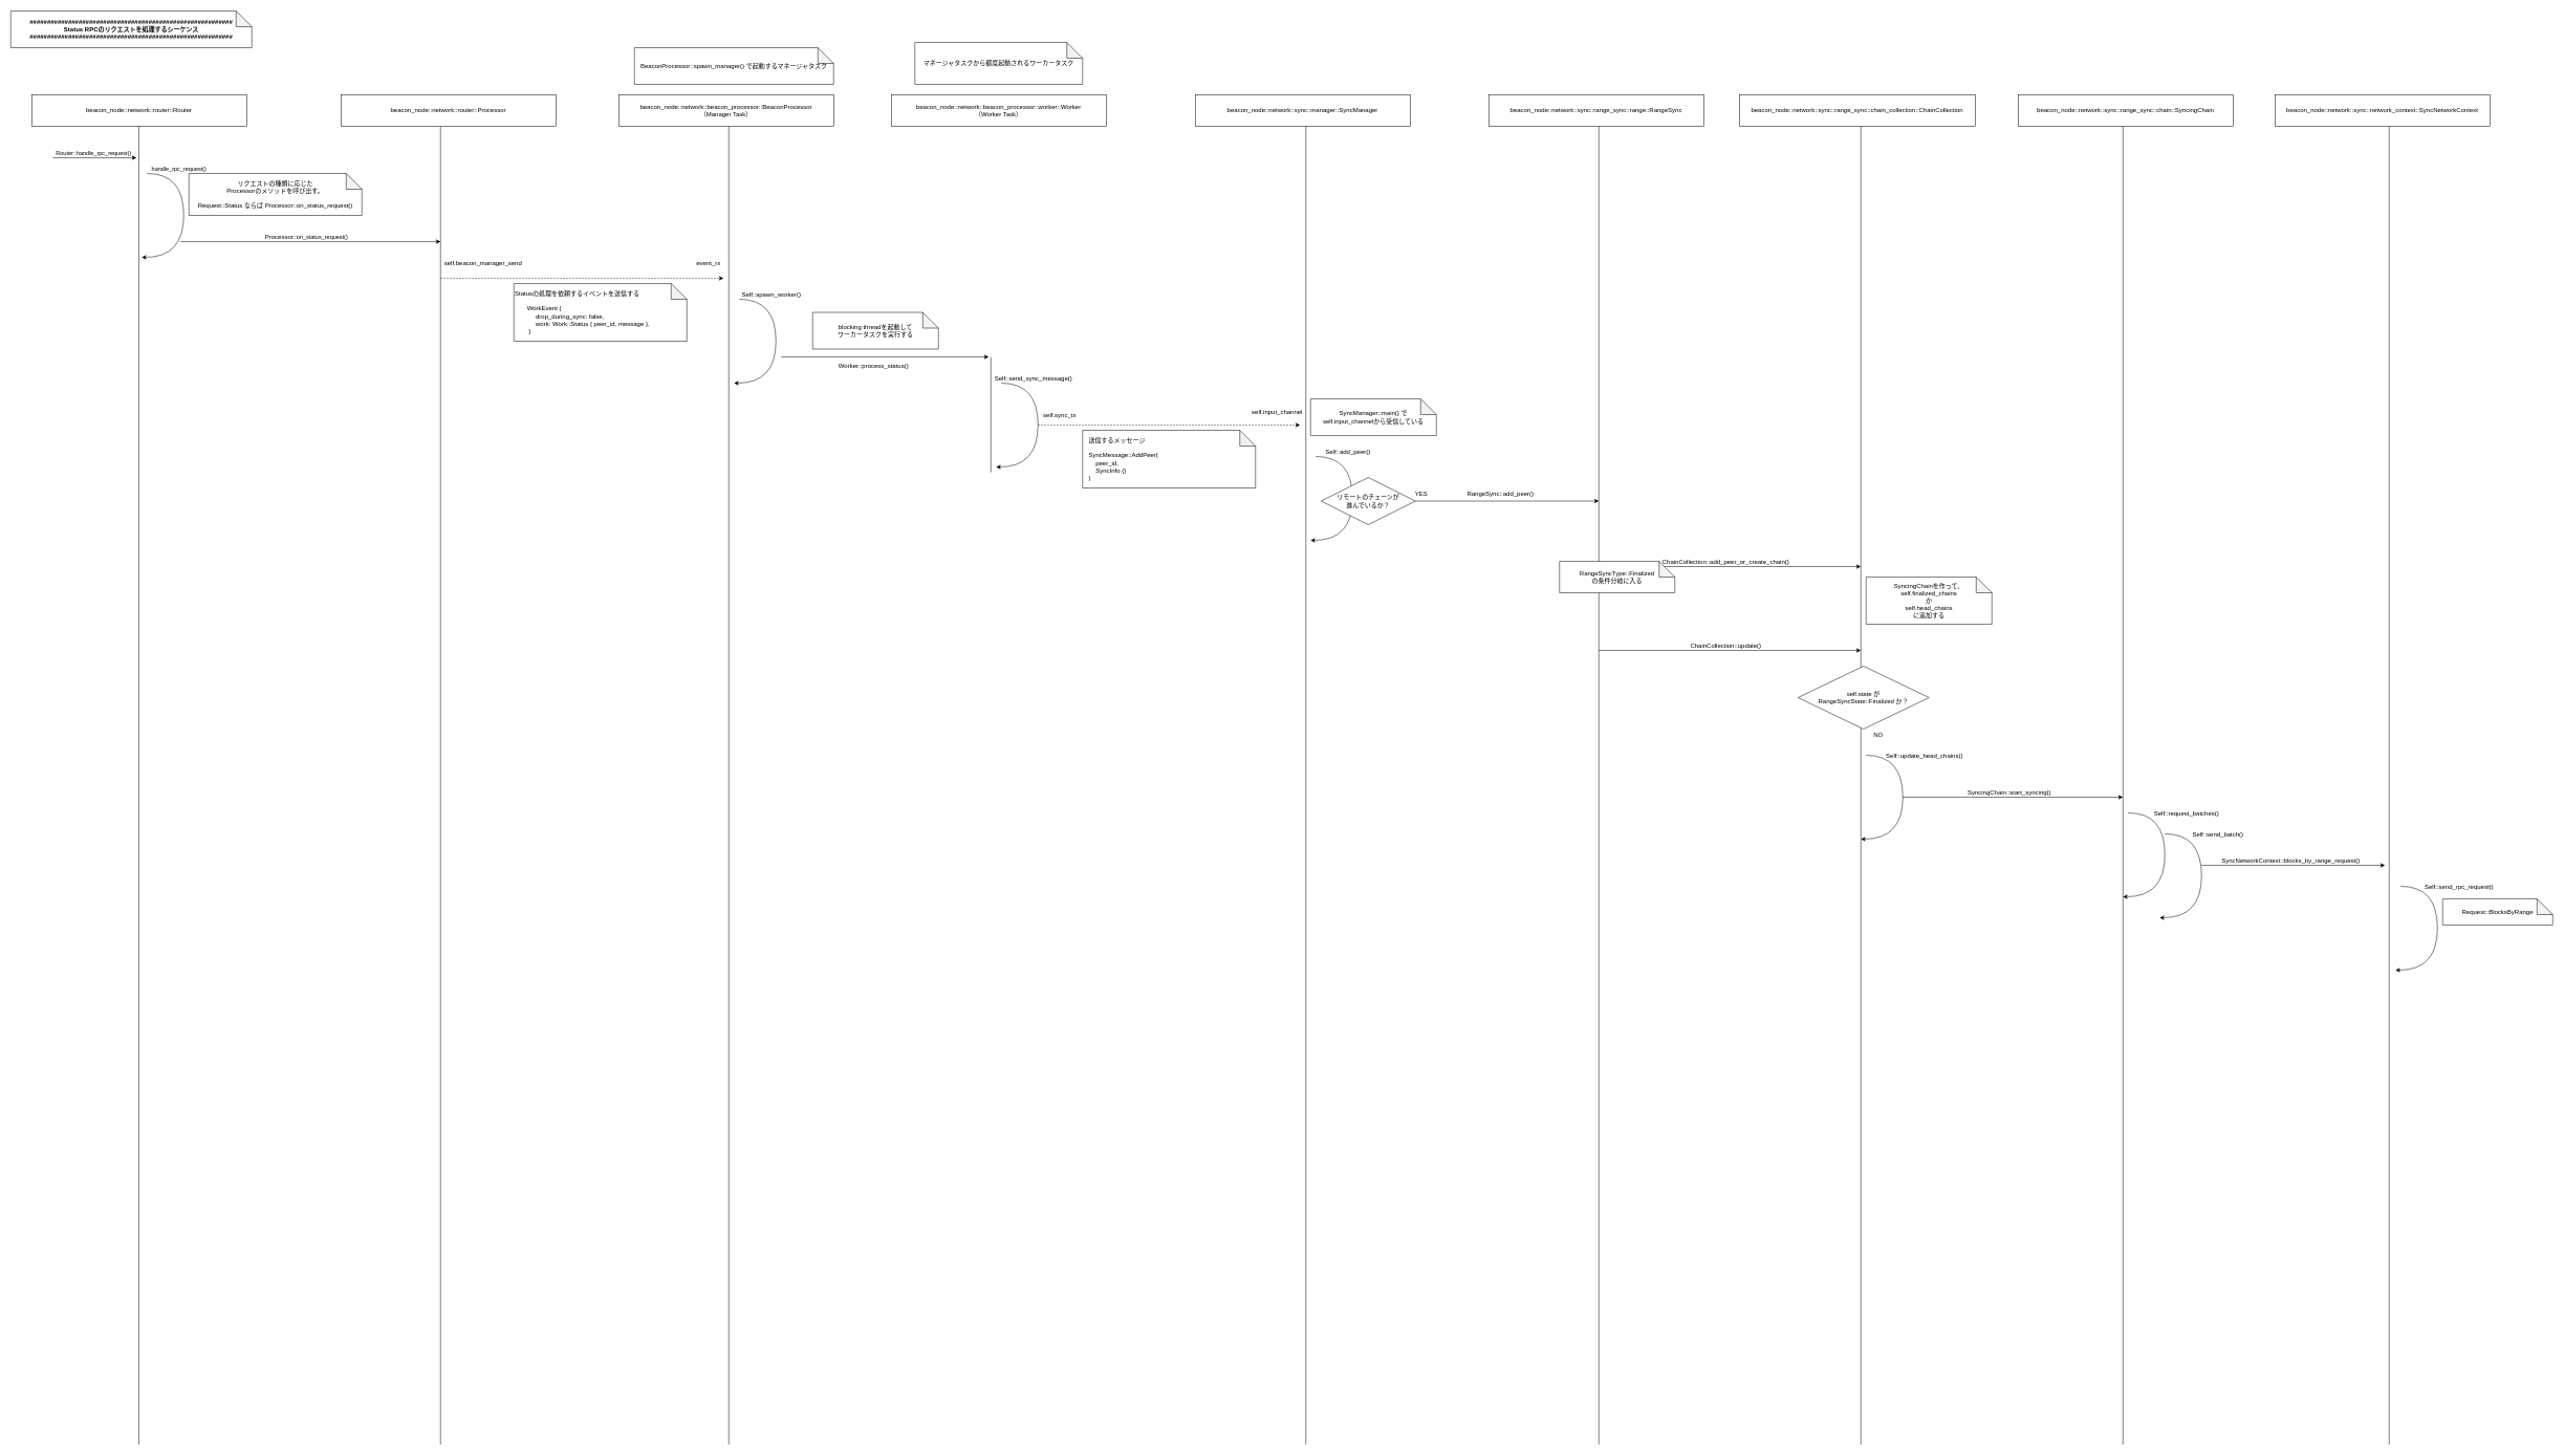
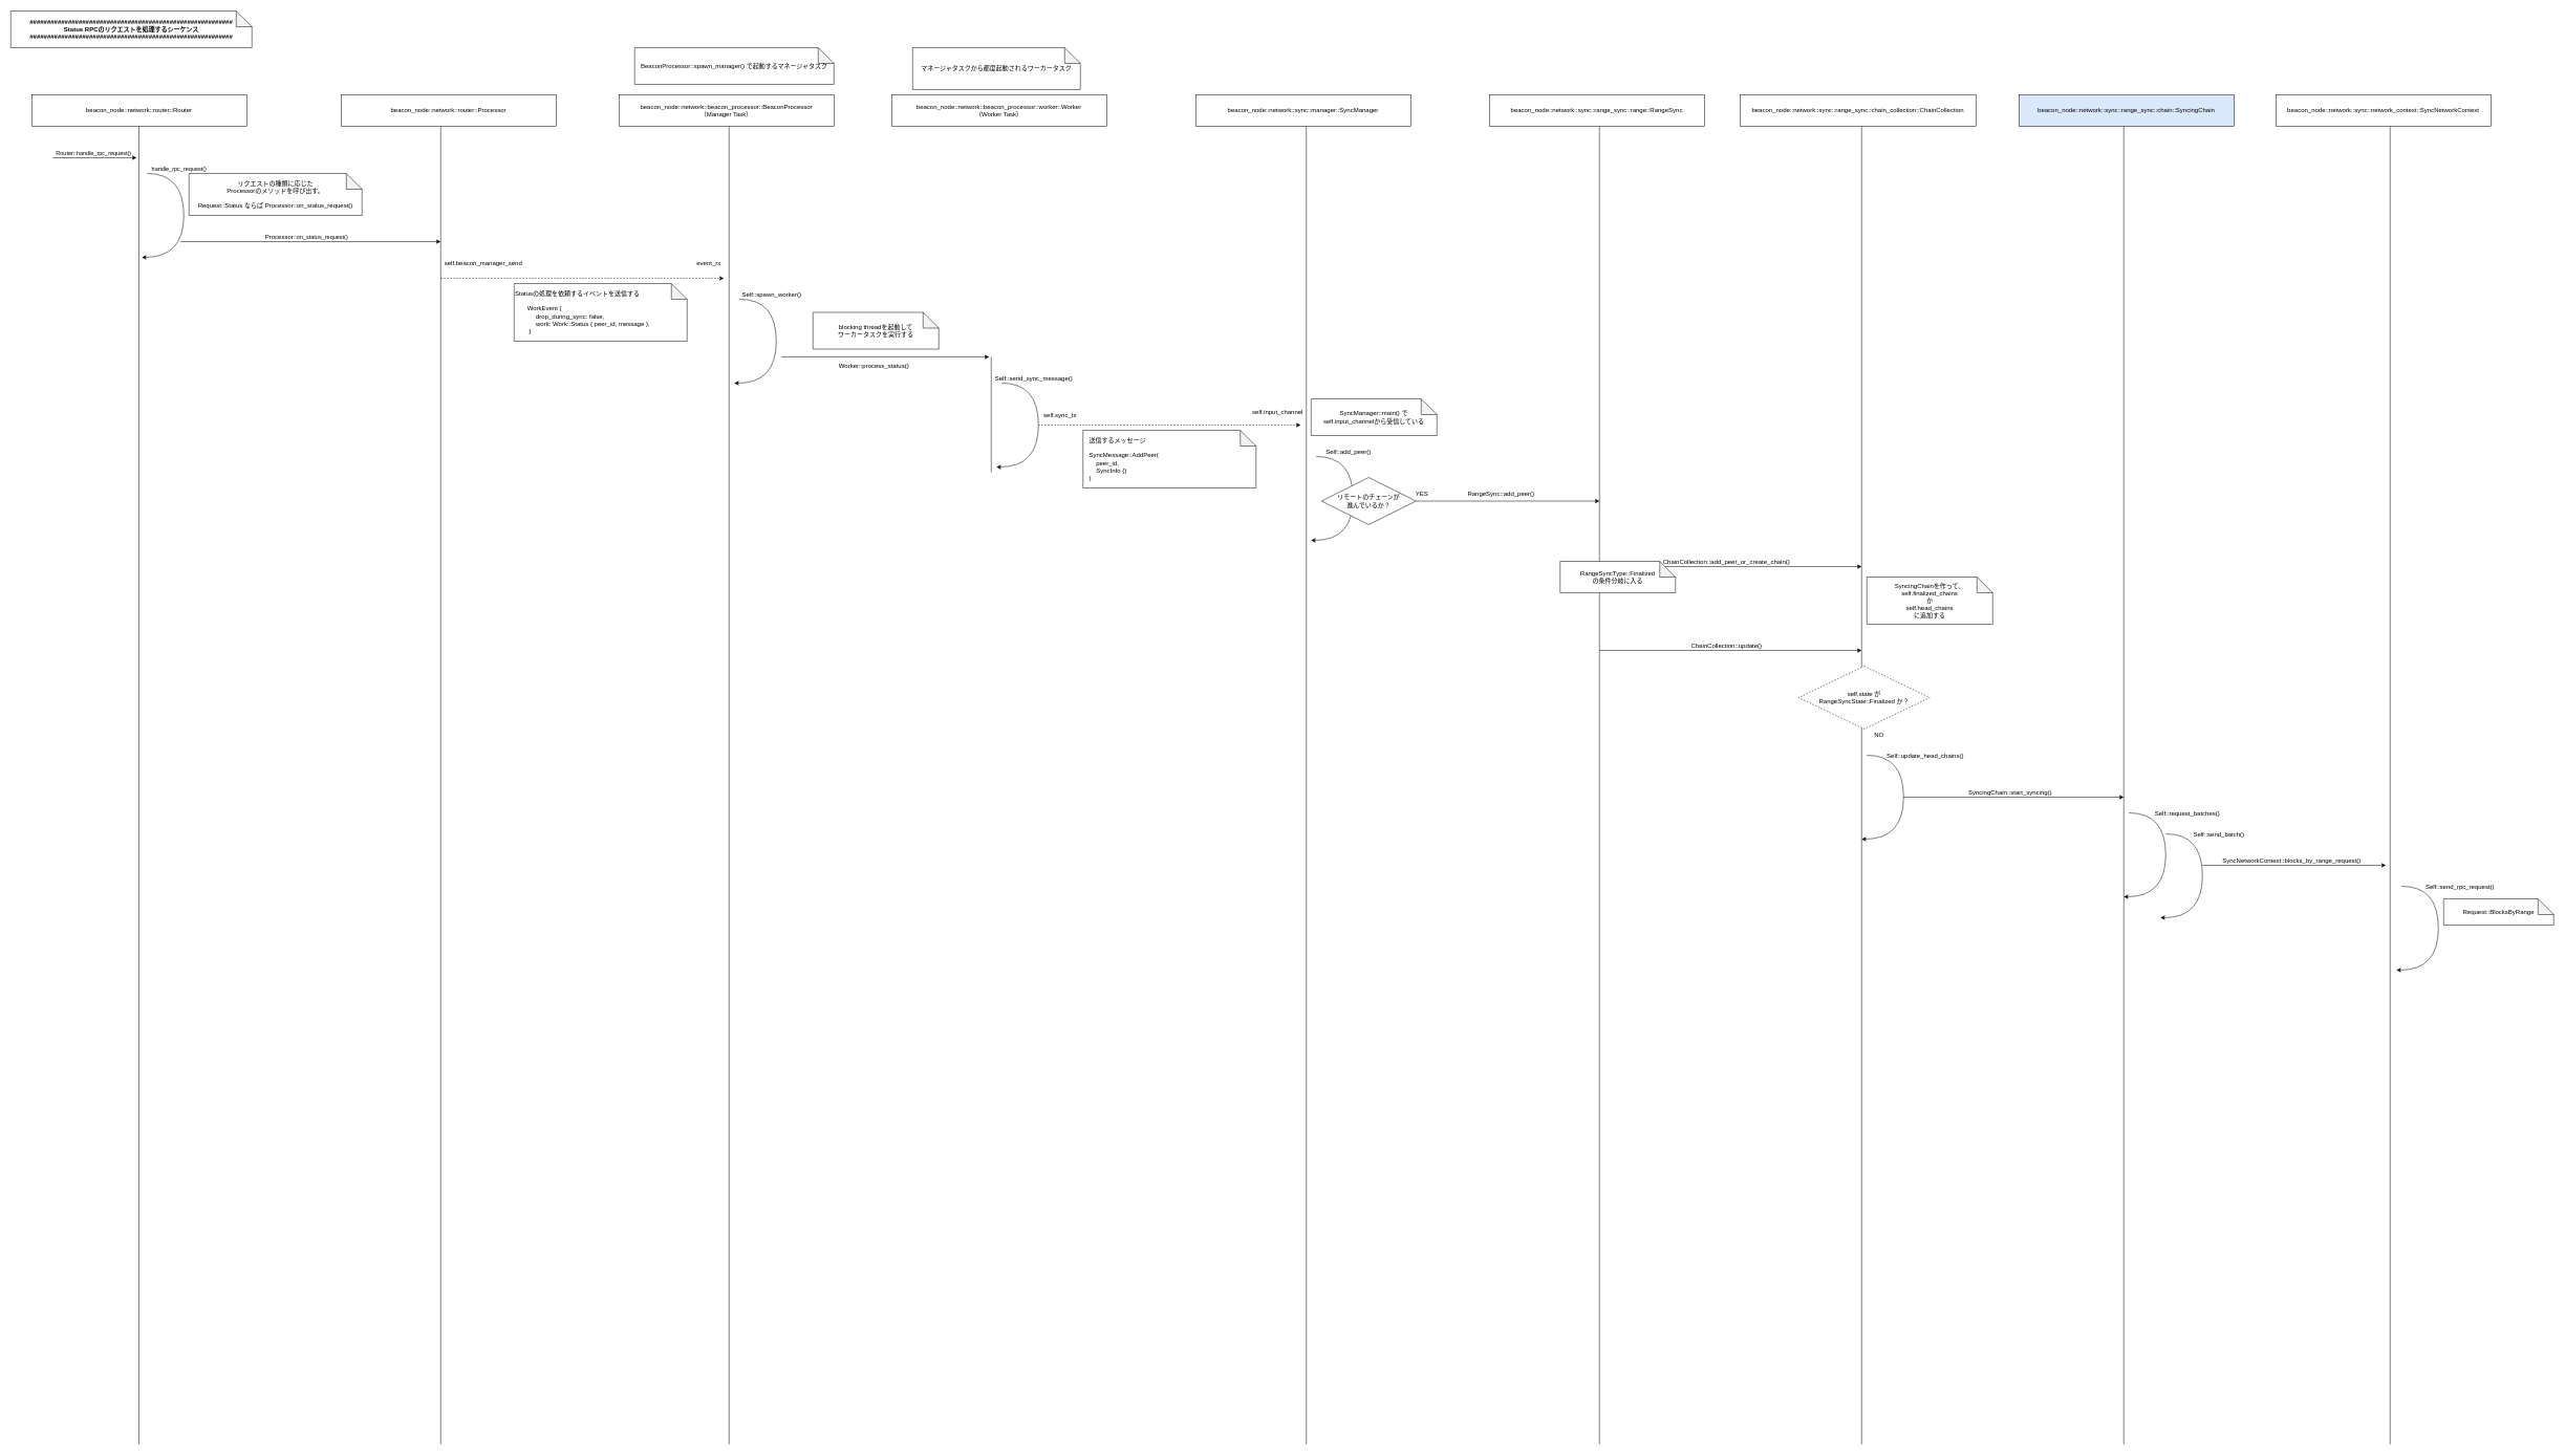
- <mxCell id="22" value="&lt;span style=&quot;font-weight: 400&quot;&gt;マネージャタスクから都度起動されるワーカータスク&lt;/span&gt;" style="shape=note;whiteSpace=wrap;html=1;backgroundOutline=1;darkOpacity=0.05;fontStyle=1;align=center;" parent="1" vertex="1"><mxGeometry x="1745" y="80" width="320" height="80" as="geometry" /></mxCell>
+ <mxCell id="22" value="&lt;span style=&quot;font-weight: 400&quot;&gt;マネージャタスクから都度起動されるワーカータスク&lt;/span&gt;" style="shape=note;whiteSpace=wrap;html=1;backgroundOutline=1;darkOpacity=0.05;fontStyle=1;align=center;" parent="1" vertex="1"><mxGeometry x="1740" y="90" width="320" height="80" as="geometry" /></mxCell>
- <mxCell id="58" value="beacon_node::network::sync::range_sync::chain::SyncingChain" style="rounded=0;whiteSpace=wrap;html=1;" parent="1" vertex="1"><mxGeometry x="3850" y="180" width="410" height="60" as="geometry" /></mxCell>
+ <mxCell id="58" value="beacon_node::network::sync::range_sync::chain::SyncingChain" style="rounded=0;whiteSpace=wrap;html=1;fillColor=#dae8fc;" parent="1" vertex="1"><mxGeometry x="3850" y="180" width="410" height="60" as="geometry" /></mxCell>
- <mxCell id="54" value="self.state が&lt;br&gt;RangeSyncState::Finalized か？" style="rhombus;whiteSpace=wrap;html=1;align=center;" parent="1" vertex="1"><mxGeometry x="3430" y="1270" width="250" height="120" as="geometry" /></mxCell>
+ <mxCell id="54" value="self.state が&lt;br&gt;RangeSyncState::Finalized か？" style="rhombus;whiteSpace=wrap;html=1;align=center;dashed=1;" parent="1" vertex="1"><mxGeometry x="3430" y="1270" width="250" height="120" as="geometry" /></mxCell>
